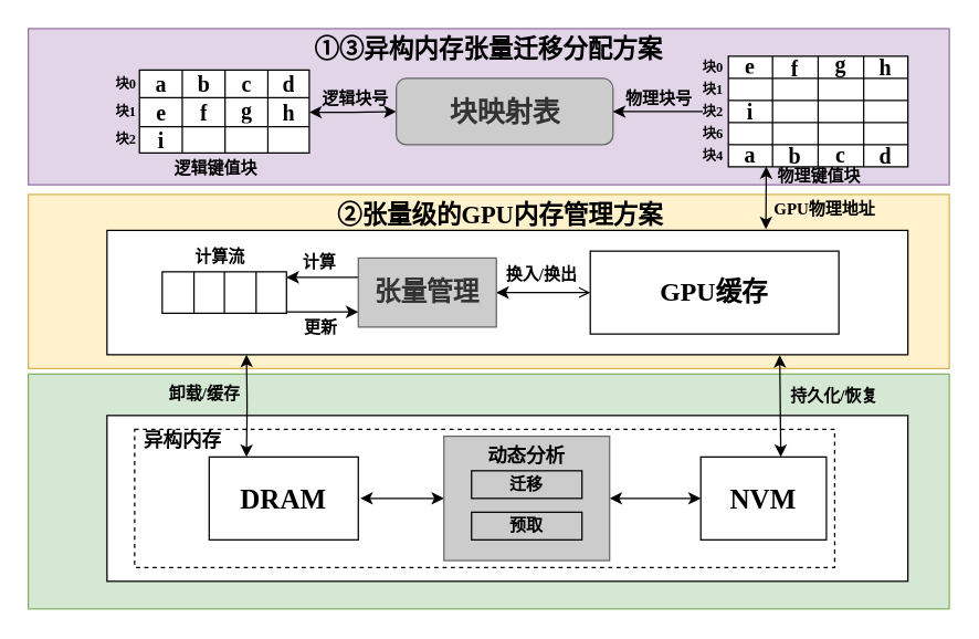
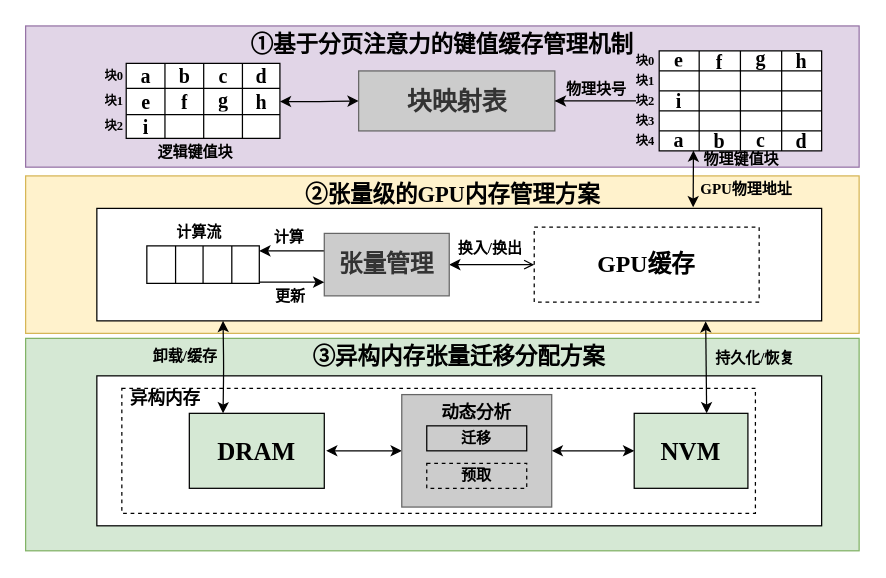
- <mxCell id="44" value="&lt;font face=&quot;宋体&quot;&gt;&lt;b&gt;&lt;font style=&quot;font-size: 18px;&quot;&gt;①&lt;/font&gt;&lt;font style=&quot;font-size: 18px;&quot;&gt;③异构内存张量迁移分配方案&lt;/font&gt;&lt;/b&gt;&lt;/font&gt;" style="text;html=1;strokeColor=none;fillColor=none;align=center;verticalAlign=middle;whiteSpace=wrap;rounded=0;" vertex="1" parent="1"><mxGeometry x="186" y="20" width="335" height="30" as="geometry" /></mxCell>
+ <mxCell id="44" value="&lt;font face=&quot;宋体&quot;&gt;&lt;b&gt;&lt;font style=&quot;font-size: 18px;&quot;&gt;①&lt;/font&gt;&lt;font style=&quot;font-size: 18px;&quot;&gt;基于分页注意力的键值缓存管理机制&lt;/font&gt;&lt;/b&gt;&lt;/font&gt;" style="text;html=1;strokeColor=none;fillColor=none;align=center;verticalAlign=middle;whiteSpace=wrap;rounded=0;" vertex="1" parent="1"><mxGeometry x="186" y="20" width="335" height="30" as="geometry" /></mxCell>
- <mxCell id="42" value="&lt;b&gt;&lt;font face=&quot;宋体&quot;&gt;逻辑块号&lt;/font&gt;&lt;/b&gt;" style="text;html=1;strokeColor=none;fillColor=none;align=center;verticalAlign=middle;whiteSpace=wrap;rounded=0;" vertex="1" parent="1"><mxGeometry x="226.5" y="56" width="60" height="30" as="geometry" /></mxCell>
- <mxCell id="41" value="&lt;b style=&quot;border-color: var(--border-color); font-family: &amp;quot;Times New Roman&amp;quot;; font-size: 20px;&quot;&gt;块映射表&lt;/b&gt;" style="whiteSpace=wrap;html=1;fillColor=#CCCCCC;fontColor=#333333;strokeColor=#666666;rounded=1;" vertex="1" parent="1"><mxGeometry x="286.5" y="56" width="157" height="48" as="geometry" /></mxCell>
+ <mxCell id="41" value="&lt;b style=&quot;border-color: var(--border-color); font-family: &amp;quot;Times New Roman&amp;quot;; font-size: 20px;&quot;&gt;块映射表&lt;/b&gt;" style="rounded=0;whiteSpace=wrap;html=1;fillColor=#CCCCCC;fontColor=#333333;strokeColor=#666666;" vertex="1" parent="1"><mxGeometry x="286.5" y="56" width="157" height="48" as="geometry" /></mxCell>
- <mxCell id="98" value="&lt;b style=&quot;border-color: var(--border-color); font-family: 宋体; font-size: 10px;&quot;&gt;块6&lt;/b&gt;" style="shape=partialRectangle;html=1;whiteSpace=wrap;connectable=0;strokeColor=inherit;overflow=hidden;fillColor=none;top=0;left=0;bottom=0;right=0;pointerEvents=1;" vertex="1" parent="97"><mxGeometry width="20" height="16" as="geometry"><mxRectangle width="20" height="16" as="alternateBounds" /></mxGeometry></mxCell>
+ <mxCell id="98" value="&lt;b style=&quot;border-color: var(--border-color); font-family: 宋体; font-size: 10px;&quot;&gt;块3&lt;/b&gt;" style="shape=partialRectangle;html=1;whiteSpace=wrap;connectable=0;strokeColor=inherit;overflow=hidden;fillColor=none;top=0;left=0;bottom=0;right=0;pointerEvents=1;" vertex="1" parent="97"><mxGeometry width="20" height="16" as="geometry"><mxRectangle width="20" height="16" as="alternateBounds" /></mxGeometry></mxCell>
- <mxCell id="16" value="&lt;font size=&quot;1&quot; style=&quot;&quot;&gt;&lt;b style=&quot;font-size: 19px;&quot;&gt;&lt;font face=&quot;Times New Roman&quot;&gt;GPU&lt;/font&gt;&lt;font face=&quot;宋体&quot;&gt;缓存&lt;/font&gt;&lt;/b&gt;&lt;/font&gt;" style="rounded=0;whiteSpace=wrap;html=1;" vertex="1" parent="1"><mxGeometry x="427" y="181" width="180" height="60" as="geometry" /></mxCell>
+ <mxCell id="16" value="&lt;font size=&quot;1&quot; style=&quot;&quot;&gt;&lt;b style=&quot;font-size: 19px;&quot;&gt;&lt;font face=&quot;Times New Roman&quot;&gt;GPU&lt;/font&gt;&lt;font face=&quot;宋体&quot;&gt;缓存&lt;/font&gt;&lt;/b&gt;&lt;/font&gt;" style="rounded=0;whiteSpace=wrap;html=1;dashed=1;" vertex="1" parent="1"><mxGeometry x="427" y="181" width="180" height="60" as="geometry" /></mxCell>
+ <mxCell id="32" value="&lt;font size=&quot;1&quot; face=&quot;宋体&quot;&gt;&lt;b style=&quot;font-size: 18px;&quot;&gt;③异构内存张量迁移分配方案&lt;/b&gt;&lt;/font&gt;" style="text;html=1;strokeColor=none;fillColor=none;align=center;verticalAlign=middle;whiteSpace=wrap;rounded=0;" vertex="1" parent="1"><mxGeometry x="207" y="270" width="320" height="30" as="geometry" /></mxCell>
- <mxCell id="34" value="&lt;font face=&quot;Times New Roman&quot; style=&quot;font-size: 20px;&quot;&gt;&lt;b&gt;DRAM&lt;/b&gt;&lt;/font&gt;" style="rounded=0;whiteSpace=wrap;html=1;" vertex="1" parent="1"><mxGeometry x="151" y="330" width="108" height="60" as="geometry" /></mxCell>
+ <mxCell id="34" value="&lt;font face=&quot;Times New Roman&quot; style=&quot;font-size: 20px;&quot;&gt;&lt;b&gt;DRAM&lt;/b&gt;&lt;/font&gt;" style="rounded=0;whiteSpace=wrap;html=1;fillColor=#d5e8d4;" vertex="1" parent="1"><mxGeometry x="151" y="330" width="108" height="60" as="geometry" /></mxCell>
- <mxCell id="26" value="&lt;b&gt;&lt;font face=&quot;Times New Roman&quot; style=&quot;font-size: 20px;&quot;&gt;NVM&lt;/font&gt;&lt;/b&gt;" style="rounded=0;whiteSpace=wrap;html=1;" vertex="1" parent="1"><mxGeometry x="507" y="330" width="91" height="60" as="geometry" /></mxCell>
+ <mxCell id="26" value="&lt;b&gt;&lt;font face=&quot;Times New Roman&quot; style=&quot;font-size: 20px;&quot;&gt;NVM&lt;/font&gt;&lt;/b&gt;" style="rounded=0;whiteSpace=wrap;html=1;fillColor=#d5e8d4;" vertex="1" parent="1"><mxGeometry x="507" y="330" width="91" height="60" as="geometry" /></mxCell>
- <mxCell id="29" value="&lt;b&gt;&lt;font face=&quot;宋体&quot;&gt;预取&lt;/font&gt;&lt;/b&gt;" style="rounded=0;whiteSpace=wrap;html=1;fillColor=none;" vertex="1" parent="1"><mxGeometry x="341" y="370" width="80" height="20" as="geometry" /></mxCell>
+ <mxCell id="29" value="&lt;b&gt;&lt;font face=&quot;宋体&quot;&gt;预取&lt;/font&gt;&lt;/b&gt;" style="rounded=0;whiteSpace=wrap;html=1;fillColor=none;dashed=1;" vertex="1" parent="1"><mxGeometry x="341" y="370" width="80" height="20" as="geometry" /></mxCell>
